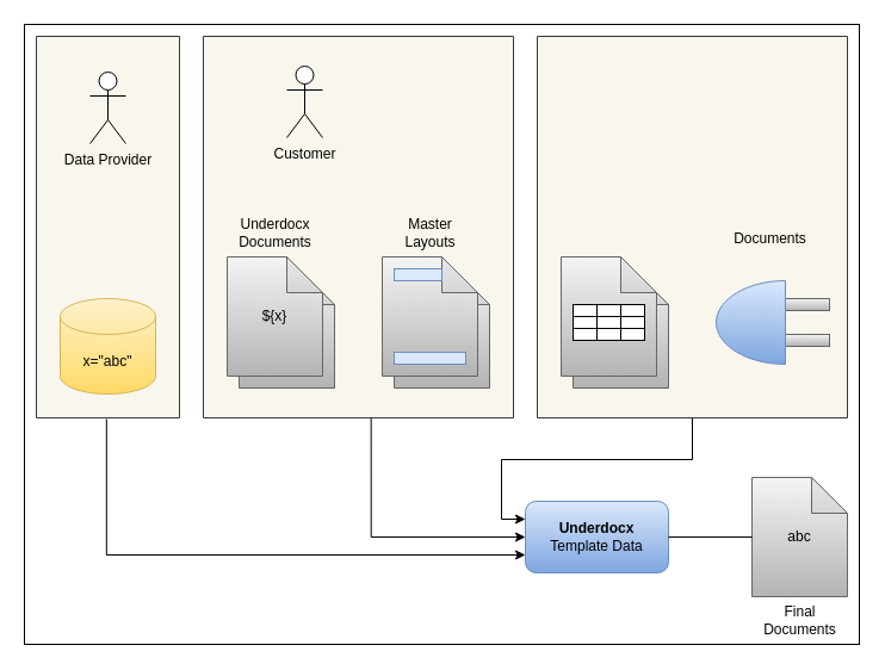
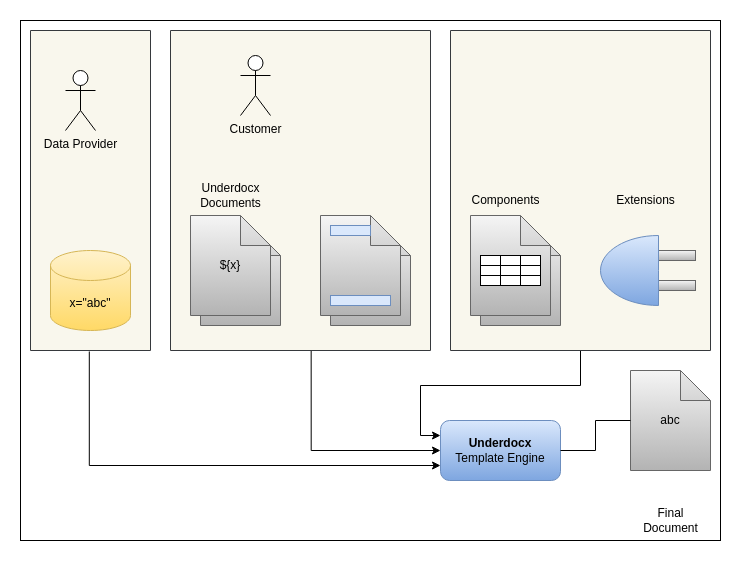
- <mxCell id="14" value="Data Provider" style="shape=umlActor;verticalLabelPosition=bottom;verticalAlign=top;html=1;outlineConnect=0;" parent="1" vertex="1"><mxGeometry x="75" y="60" width="30" height="60" as="geometry" /></mxCell>
+ <mxCell id="14" value="Data Provider" style="shape=umlActor;verticalLabelPosition=bottom;verticalAlign=top;html=1;outlineConnect=0;" parent="1" vertex="1"><mxGeometry x="65" y="70" width="30" height="60" as="geometry" /></mxCell>
- <mxCell id="24" value="Master&lt;br&gt;Layouts" style="text;html=1;align=center;verticalAlign=middle;resizable=0;points=[];autosize=1;strokeColor=none;fillColor=none;" parent="1" vertex="1"><mxGeometry x="325" y="175" width="70" height="40" as="geometry" /></mxCell>
+ <mxCell id="29" value="Components" style="text;html=1;align=center;verticalAlign=middle;resizable=0;points=[];autosize=1;strokeColor=none;fillColor=none;" parent="1" vertex="1"><mxGeometry x="460" y="185" width="90" height="30" as="geometry" /></mxCell>
- <mxCell id="13" value="Documents" style="text;html=1;align=center;verticalAlign=middle;resizable=0;points=[];autosize=1;strokeColor=none;fillColor=none;" parent="1" vertex="1"><mxGeometry x="605" y="185" width="80" height="30" as="geometry" /></mxCell>
+ <mxCell id="13" value="Extensions" style="text;html=1;align=center;verticalAlign=middle;resizable=0;points=[];autosize=1;strokeColor=none;fillColor=none;" parent="1" vertex="1"><mxGeometry x="605" y="185" width="80" height="30" as="geometry" /></mxCell>
- <mxCell id="16" value="&lt;b&gt;Underdocx&lt;/b&gt;&lt;div&gt;Template Data&lt;/div&gt;" style="rounded=1;whiteSpace=wrap;html=1;fillColor=#dae8fc;strokeColor=#6c8ebf;gradientColor=#7ea6e0;" parent="1" vertex="1"><mxGeometry x="440" y="420" width="120" height="60" as="geometry" /></mxCell>
+ <mxCell id="16" value="&lt;b&gt;Underdocx&lt;/b&gt;&lt;div&gt;Template Engine&lt;/div&gt;" style="rounded=1;whiteSpace=wrap;html=1;fillColor=#dae8fc;strokeColor=#6c8ebf;gradientColor=#7ea6e0;" parent="1" vertex="1"><mxGeometry x="440" y="420" width="120" height="60" as="geometry" /></mxCell>
- <mxCell id="11" value="abc" style="shape=note;whiteSpace=wrap;html=1;backgroundOutline=1;darkOpacity=0.05;fillColor=#f5f5f5;strokeColor=#666666;gradientColor=#b3b3b3;" parent="1" vertex="1"><mxGeometry x="630" y="400" width="80" height="100" as="geometry" /></mxCell>
+ <mxCell id="11" value="abc" style="shape=note;whiteSpace=wrap;html=1;backgroundOutline=1;darkOpacity=0.05;fillColor=#f5f5f5;strokeColor=#666666;gradientColor=#b3b3b3;" parent="1" vertex="1"><mxGeometry x="630" y="370" width="80" height="100" as="geometry" /></mxCell>
- <mxCell id="12" value="Final&lt;br&gt;Documents" style="text;html=1;align=center;verticalAlign=middle;resizable=0;points=[];autosize=1;strokeColor=none;fillColor=none;" parent="1" vertex="1"><mxGeometry x="630" y="500" width="80" height="40" as="geometry" /></mxCell>
+ <mxCell id="12" value="Final&lt;br&gt;Document" style="text;html=1;align=center;verticalAlign=middle;resizable=0;points=[];autosize=1;strokeColor=none;fillColor=none;" parent="1" vertex="1"><mxGeometry x="630" y="500" width="80" height="40" as="geometry" /></mxCell>
